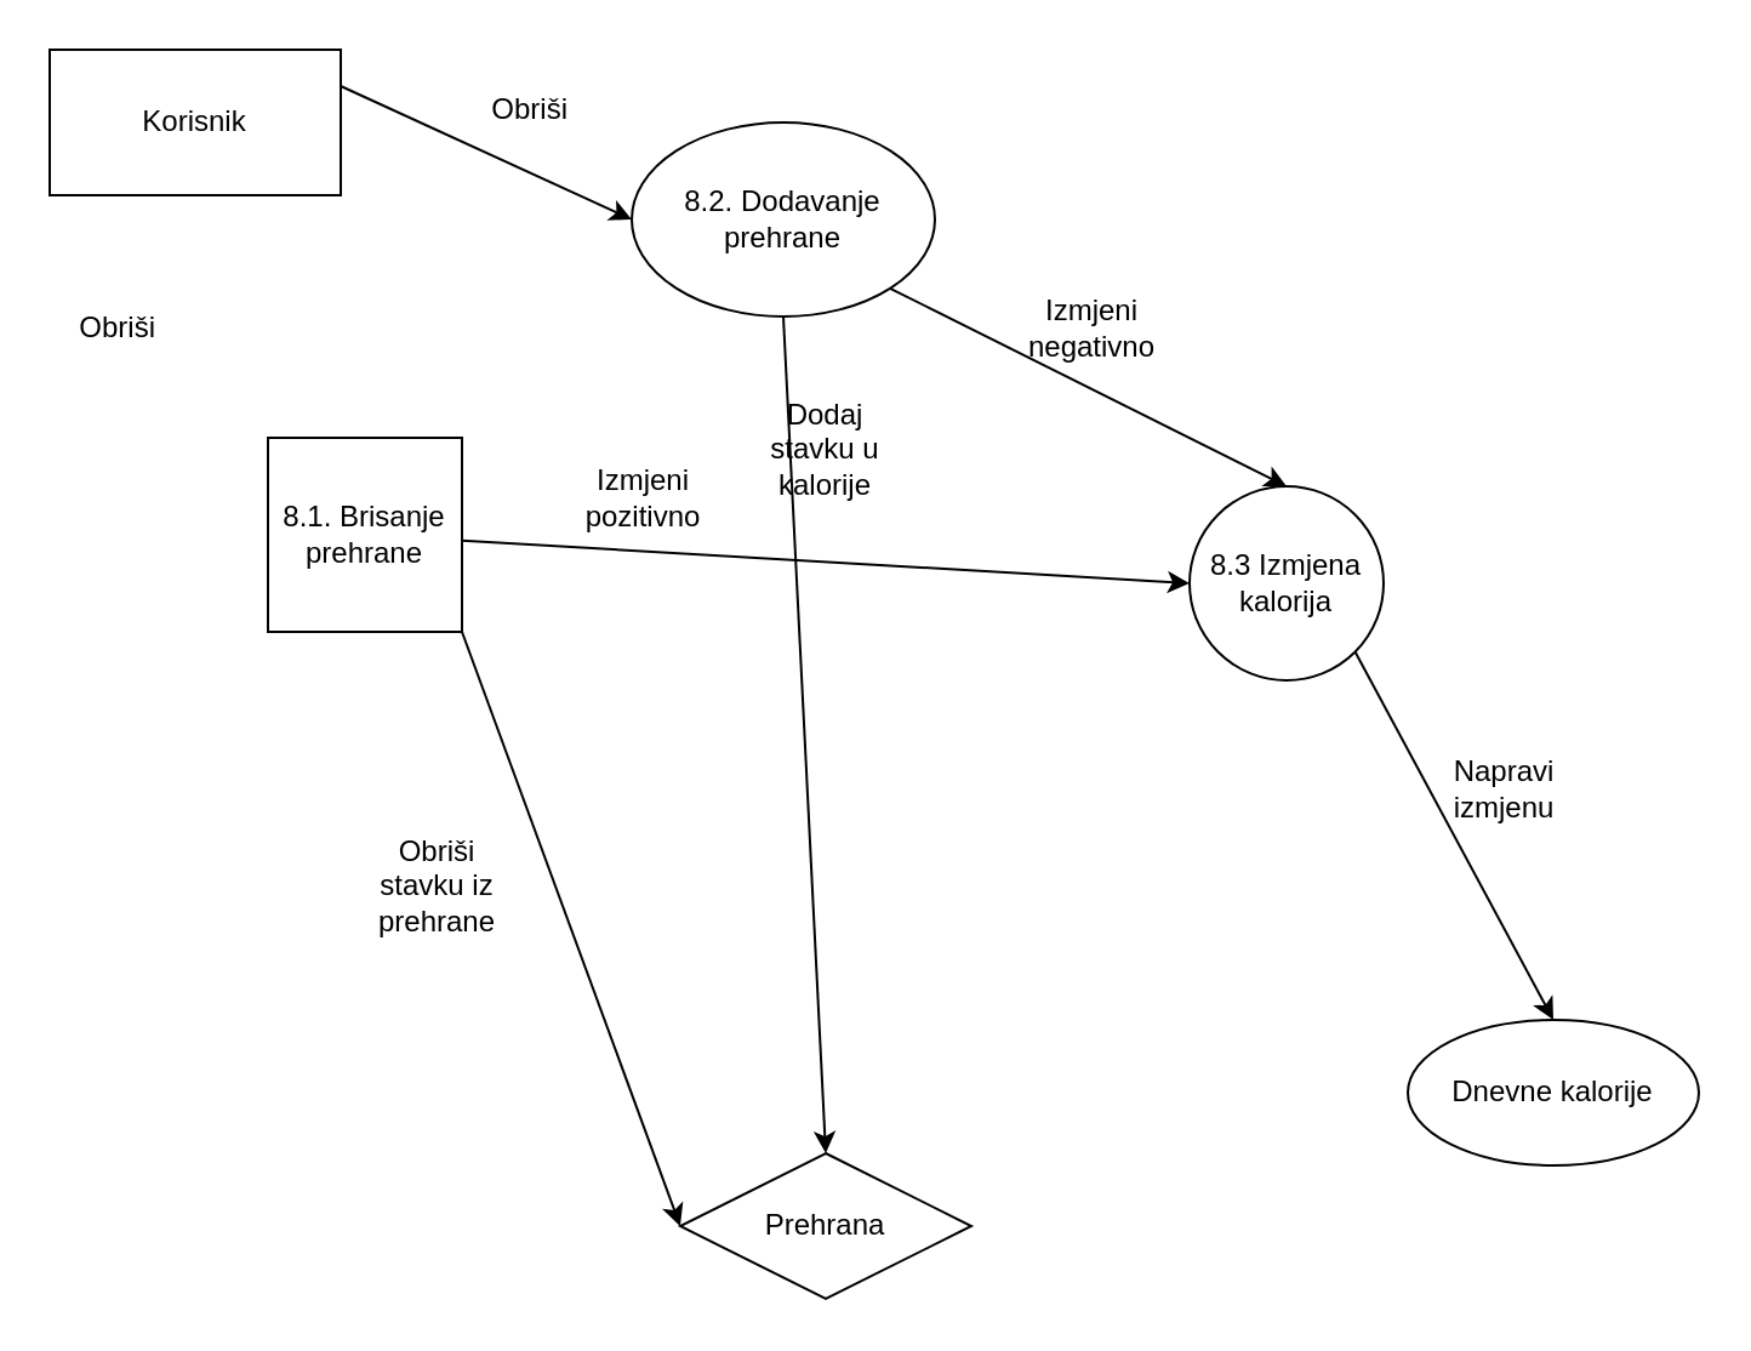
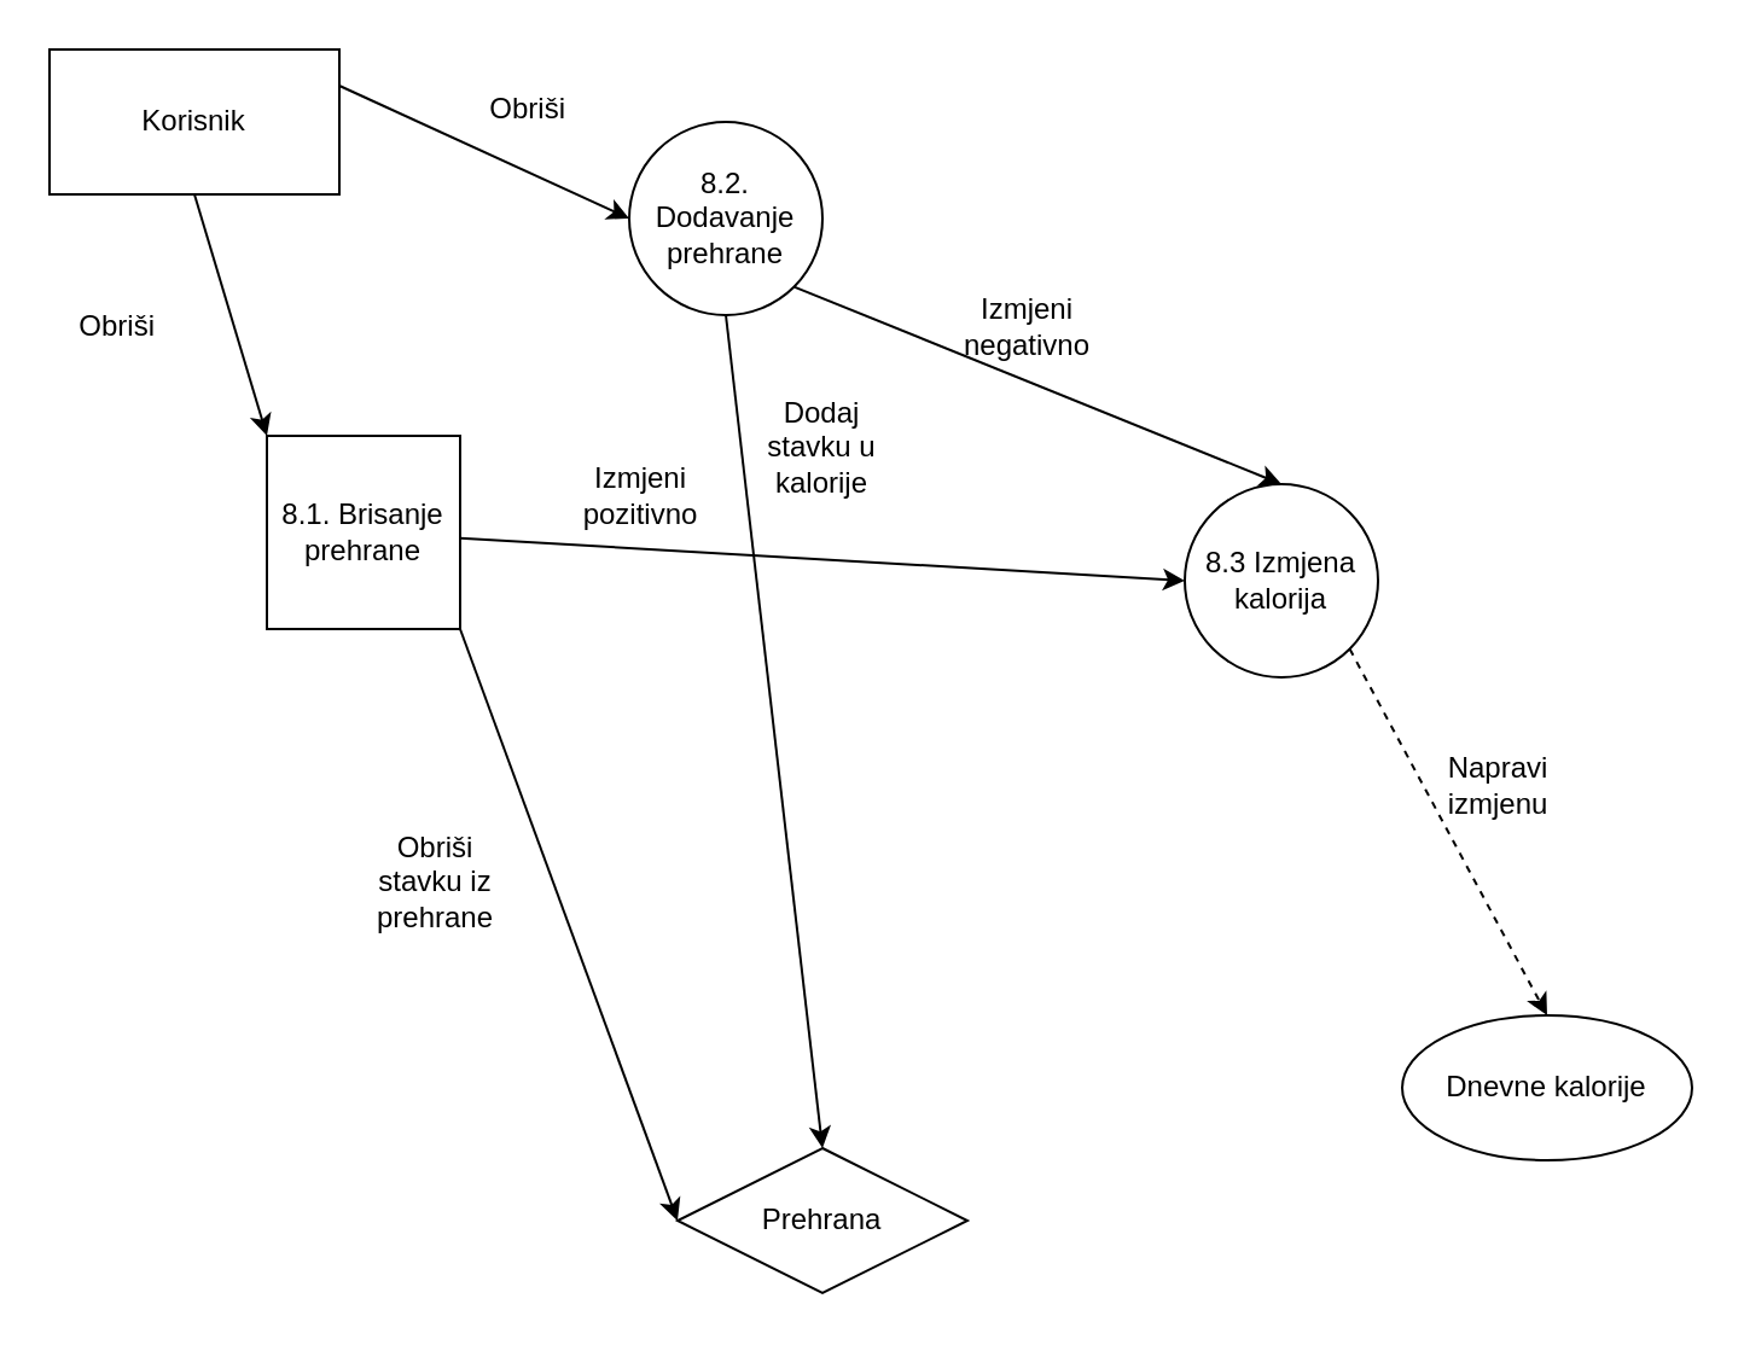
- <mxCell id="8" value="8.2. Dodavanje prehrane" style="ellipse;whiteSpace=wrap;html=1;aspect=fixed;" vertex="1" parent="1"><mxGeometry x="260" y="50" width="125" height="80" as="geometry" /></mxCell>
+ <mxCell id="8" value="8.2. Dodavanje prehrane" style="ellipse;whiteSpace=wrap;html=1;aspect=fixed;" vertex="1" parent="1"><mxGeometry x="260" y="50" width="80" height="80" as="geometry" /></mxCell>
+ <mxCell id="6" value="" style="endArrow=classic;html=1;rounded=0;entryX=0;entryY=0;entryDx=0;entryDy=0;exitX=0.5;exitY=1;exitDx=0;exitDy=0;" edge="1" parent="1" source="2" target="4"><mxGeometry width="50" height="50" relative="1" as="geometry"><mxPoint x="260" y="370" as="sourcePoint" /><mxPoint x="310" y="320" as="targetPoint" /></mxGeometry></mxCell>
- <mxCell id="19" value="Izmjeni negativno" style="text;html=1;strokeColor=none;fillColor=none;align=center;verticalAlign=middle;whiteSpace=wrap;rounded=0;" vertex="1" parent="1"><mxGeometry x="420" y="120" width="60" height="30" as="geometry" /></mxCell>
+ <mxCell id="19" value="Izmjeni negativno" style="text;html=1;strokeColor=none;fillColor=none;align=center;verticalAlign=middle;whiteSpace=wrap;rounded=0;" vertex="1" parent="1"><mxGeometry x="395" y="120" width="60" height="30" as="geometry" /></mxCell>
- <mxCell id="20" value="" style="endArrow=classic;html=1;rounded=0;exitX=1;exitY=1;exitDx=0;exitDy=0;entryX=0.5;entryY=0;entryDx=0;entryDy=0;" edge="1" parent="1" source="15" target="5"><mxGeometry width="50" height="50" relative="1" as="geometry"><mxPoint x="330" y="320" as="sourcePoint" /><mxPoint x="380" y="270" as="targetPoint" /></mxGeometry></mxCell>
+ <mxCell id="20" value="" style="endArrow=classic;html=1;rounded=0;exitX=1;exitY=1;exitDx=0;exitDy=0;entryX=0.5;entryY=0;entryDx=0;entryDy=0;dashed=1;" edge="1" parent="1" source="15" target="5"><mxGeometry width="50" height="50" relative="1" as="geometry"><mxPoint x="330" y="320" as="sourcePoint" /><mxPoint x="380" y="270" as="targetPoint" /></mxGeometry></mxCell>
